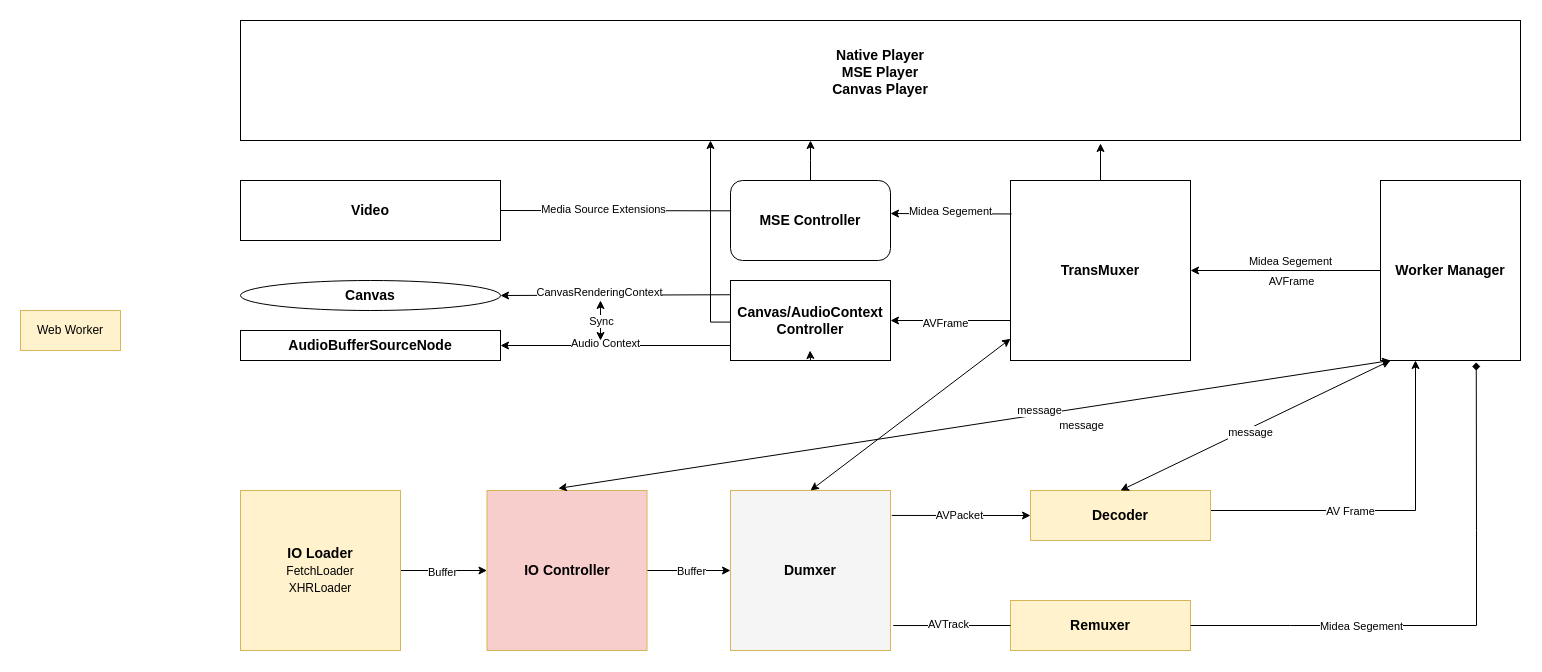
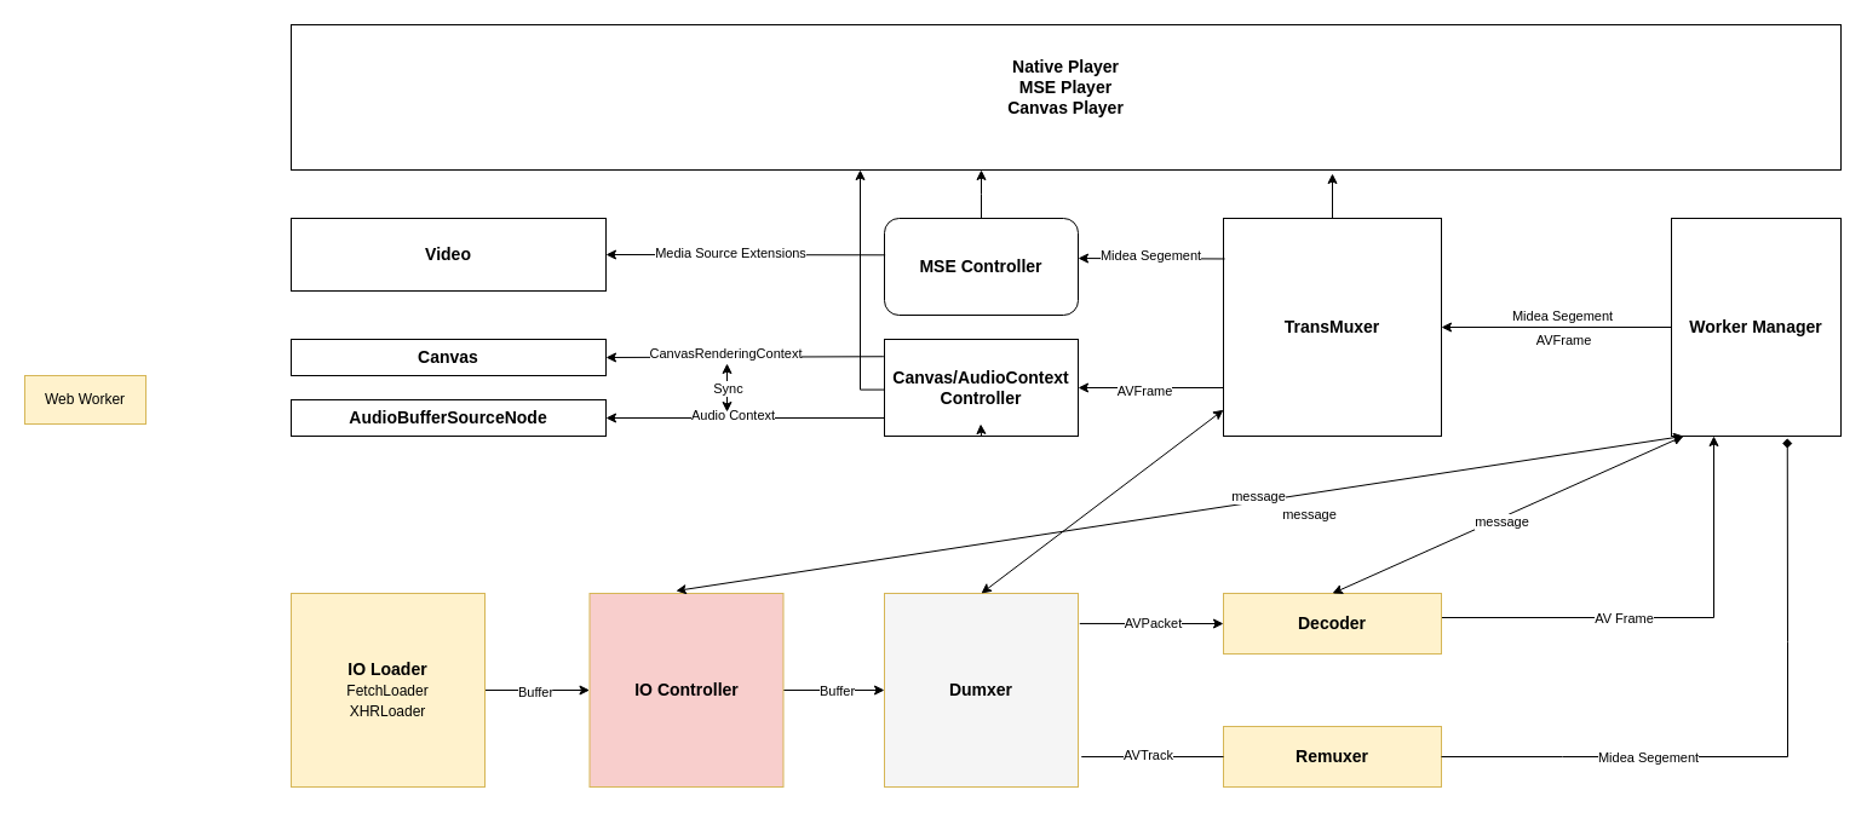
- <mxCell id="32" value="" style="endArrow=none;html=1;rounded=0;entryX=1;entryY=0.5;entryDx=0;entryDy=0;exitX=0.004;exitY=0.379;exitDx=0;exitDy=0;exitPerimeter=0;fontSize=14;" parent="1" source="4" target="13" edge="1"><mxGeometry width="50" height="50" relative="1" as="geometry"><mxPoint x="730" y="240" as="sourcePoint" /><mxPoint x="780" y="190" as="targetPoint" /></mxGeometry></mxCell>
+ <mxCell id="32" value="" style="endArrow=classic;html=1;rounded=0;entryX=1;entryY=0.5;entryDx=0;entryDy=0;exitX=0.004;exitY=0.379;exitDx=0;exitDy=0;exitPerimeter=0;fontSize=14;" parent="1" source="4" target="13" edge="1"><mxGeometry width="50" height="50" relative="1" as="geometry"><mxPoint x="730" y="240" as="sourcePoint" /><mxPoint x="780" y="190" as="targetPoint" /></mxGeometry></mxCell>
- <mxCell id="14" value="&lt;b style=&quot;font-size: 14px;&quot;&gt;Canvas&lt;/b&gt;" style="ellipse;whiteSpace=wrap;html=1;fontSize=14;" parent="1" vertex="1"><mxGeometry x="240" y="280" width="260" height="30" as="geometry" /></mxCell>
+ <mxCell id="14" value="&lt;b style=&quot;font-size: 14px;&quot;&gt;Canvas&lt;/b&gt;" style="rounded=0;whiteSpace=wrap;html=1;fontSize=14;" parent="1" vertex="1"><mxGeometry x="240" y="280" width="260" height="30" as="geometry" /></mxCell>
- <mxCell id="12" value="&lt;b style=&quot;font-size: 14px;&quot;&gt;Decoder&lt;/b&gt;" style="rounded=0;whiteSpace=wrap;html=1;fontSize=14;fillColor=#fff2cc;strokeColor=#d6b656;" parent="1" vertex="1"><mxGeometry x="1030" y="490" width="180" height="50" as="geometry" /></mxCell>
+ <mxCell id="12" value="&lt;b style=&quot;font-size: 14px;&quot;&gt;Decoder&lt;/b&gt;" style="rounded=0;whiteSpace=wrap;html=1;fontSize=14;fillColor=#fff2cc;strokeColor=#d6b656;" parent="1" vertex="1"><mxGeometry x="1010" y="490" width="180" height="50" as="geometry" /></mxCell>
